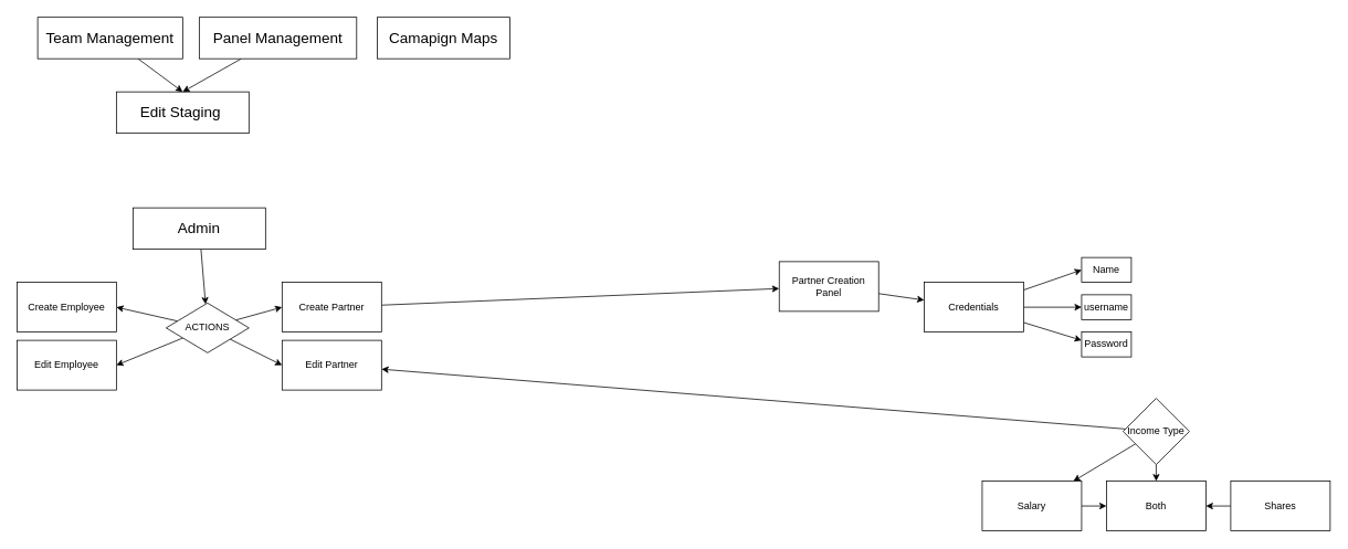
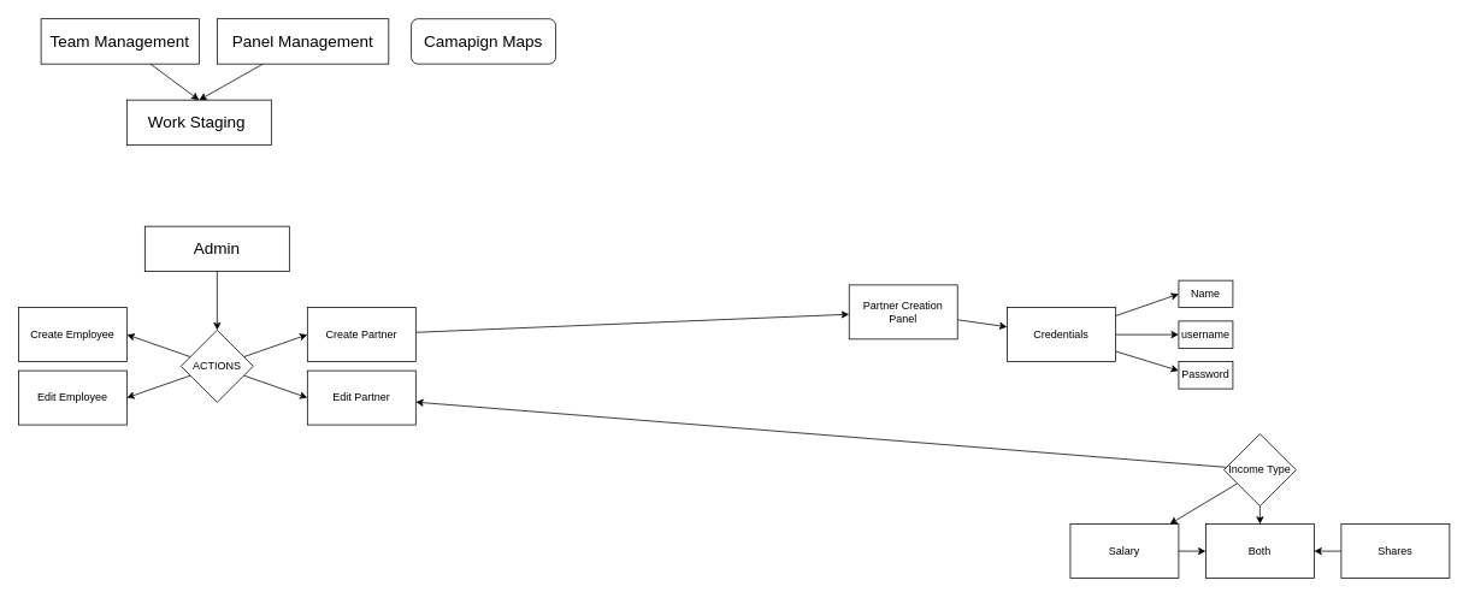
- <mxCell id="7" value="&lt;font style=&quot;font-size: 18px;&quot;&gt;Camapign Maps&lt;/font&gt;" style="rounded=0;whiteSpace=wrap;html=1;" parent="1" vertex="1"><mxGeometry x="455" y="20" width="160" height="50" as="geometry" /></mxCell>
+ <mxCell id="7" value="&lt;font style=&quot;font-size: 18px;&quot;&gt;Camapign Maps&lt;/font&gt;" style="whiteSpace=wrap;html=1;rounded=1;" parent="1" vertex="1"><mxGeometry x="455" y="20" width="160" height="50" as="geometry" /></mxCell>
- <mxCell id="2" value="&lt;font style=&quot;font-size: 18px;&quot;&gt;Edit Staging&amp;nbsp;&lt;/font&gt;" style="rounded=0;whiteSpace=wrap;html=1;" parent="1" vertex="1"><mxGeometry x="140" y="110" width="160" height="50" as="geometry" /></mxCell>
+ <mxCell id="2" value="&lt;font style=&quot;font-size: 18px;&quot;&gt;Work Staging&amp;nbsp;&lt;/font&gt;" style="rounded=0;whiteSpace=wrap;html=1;" parent="1" vertex="1"><mxGeometry x="140" y="110" width="160" height="50" as="geometry" /></mxCell>
- <mxCell id="14" value="ACTIONS" style="rhombus;whiteSpace=wrap;html=1;rounded=0;" parent="1" vertex="1"><mxGeometry x="200" y="365" width="100" height="60" as="geometry" /></mxCell>
+ <mxCell id="14" value="ACTIONS" style="rhombus;whiteSpace=wrap;html=1;rounded=0;" parent="1" vertex="1"><mxGeometry x="200" y="365" width="80" height="80" as="geometry" /></mxCell>
